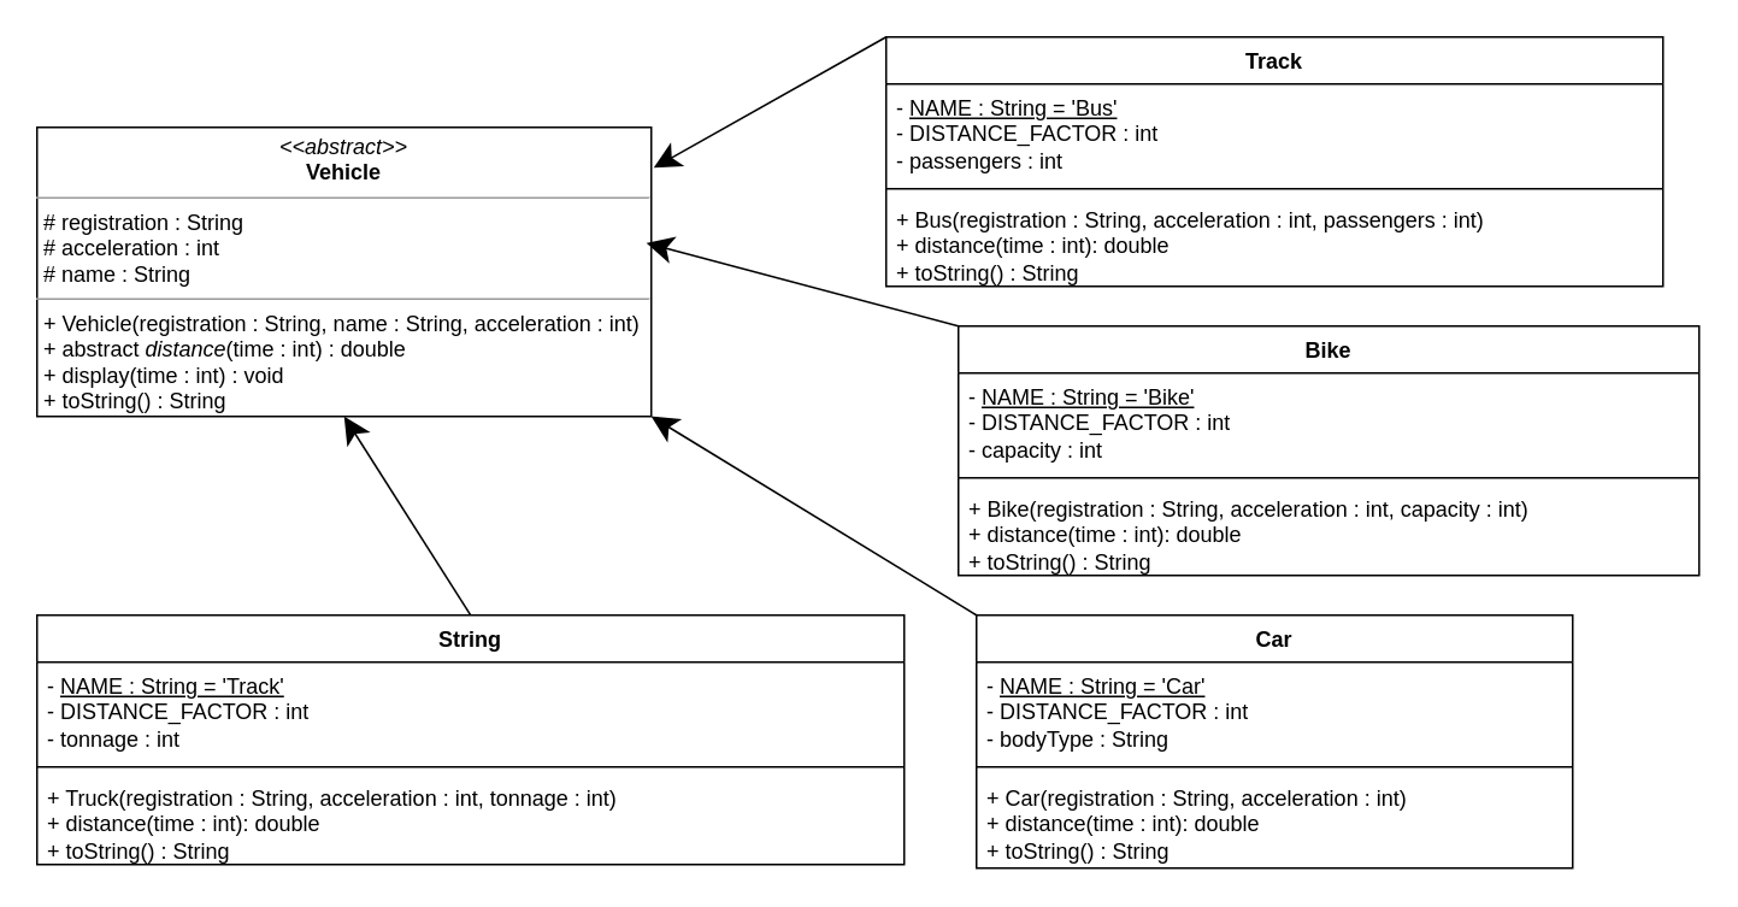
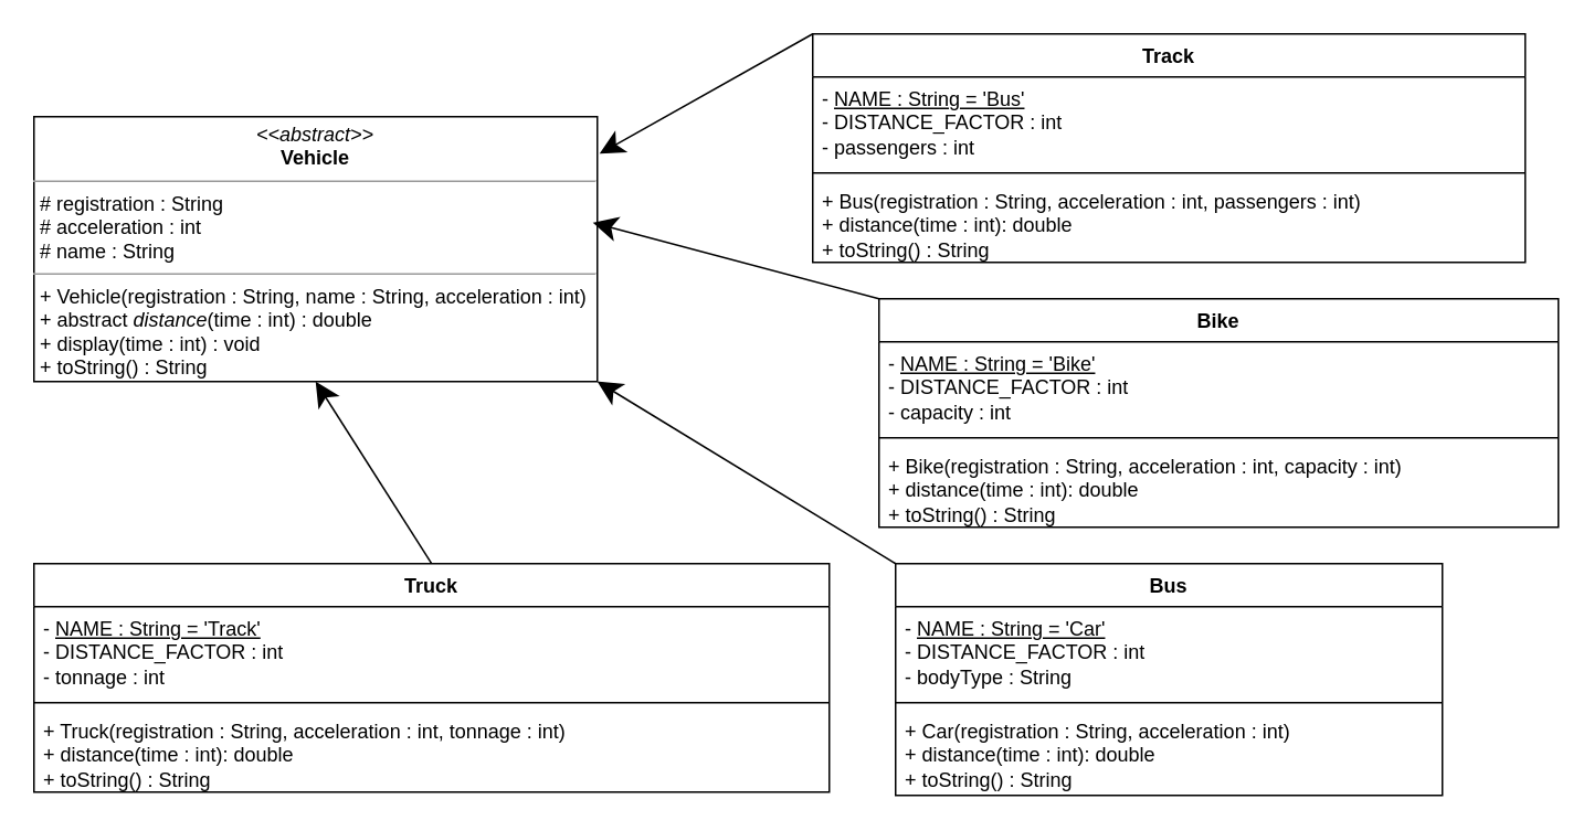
- <mxCell id="7" value="String" style="swimlane;fontStyle=1;align=center;verticalAlign=top;childLayout=stackLayout;horizontal=1;startSize=26;horizontalStack=0;resizeParent=1;resizeParentMax=0;resizeLast=0;collapsible=1;marginBottom=0;whiteSpace=wrap;html=1;" vertex="1" parent="1"><mxGeometry x="20" y="340" width="480" height="138" as="geometry" /></mxCell>
+ <mxCell id="7" value="Truck" style="swimlane;fontStyle=1;align=center;verticalAlign=top;childLayout=stackLayout;horizontal=1;startSize=26;horizontalStack=0;resizeParent=1;resizeParentMax=0;resizeLast=0;collapsible=1;marginBottom=0;whiteSpace=wrap;html=1;" vertex="1" parent="1"><mxGeometry x="20" y="340" width="480" height="138" as="geometry" /></mxCell>
- <mxCell id="11" value="Car" style="swimlane;fontStyle=1;align=center;verticalAlign=top;childLayout=stackLayout;horizontal=1;startSize=26;horizontalStack=0;resizeParent=1;resizeParentMax=0;resizeLast=0;collapsible=1;marginBottom=0;whiteSpace=wrap;html=1;" vertex="1" parent="1"><mxGeometry x="540" y="340" width="330" height="140" as="geometry" /></mxCell>
+ <mxCell id="11" value="Bus" style="swimlane;fontStyle=1;align=center;verticalAlign=top;childLayout=stackLayout;horizontal=1;startSize=26;horizontalStack=0;resizeParent=1;resizeParentMax=0;resizeLast=0;collapsible=1;marginBottom=0;whiteSpace=wrap;html=1;" vertex="1" parent="1"><mxGeometry x="540" y="340" width="330" height="140" as="geometry" /></mxCell>
